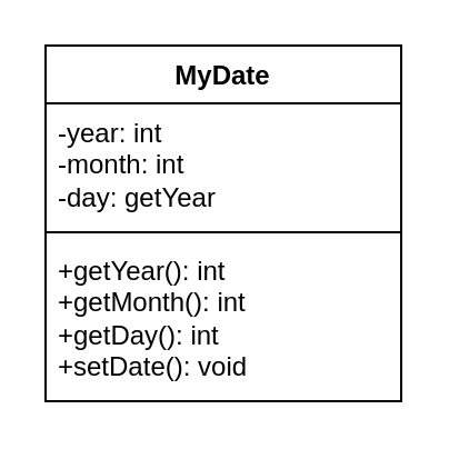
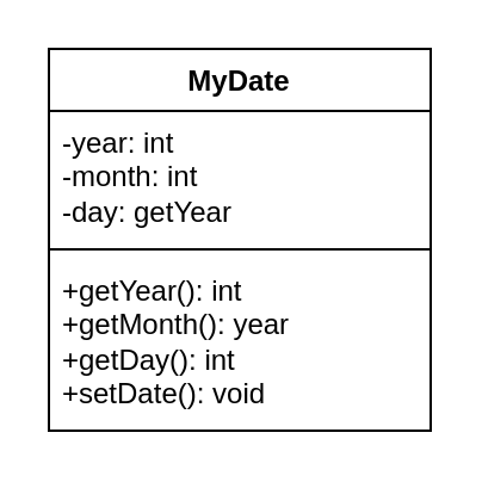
- <mxCell id="5" value="+getYear(): int&lt;div&gt;+getMonth(): int&lt;/div&gt;&lt;div&gt;+getDay(): int&lt;/div&gt;&lt;div&gt;+setDate(): void&lt;/div&gt;" style="text;strokeColor=none;fillColor=none;align=left;verticalAlign=top;spacingLeft=4;spacingRight=4;overflow=hidden;rotatable=0;points=[[0,0.5],[1,0.5]];portConstraint=eastwest;whiteSpace=wrap;html=1;" vertex="1" parent="2"><mxGeometry y="88" width="160" height="72" as="geometry" /></mxCell>
+ <mxCell id="5" value="+getYear(): int&lt;div&gt;+getMonth(): year&lt;/div&gt;&lt;div&gt;+getDay(): int&lt;/div&gt;&lt;div&gt;+setDate(): void&lt;/div&gt;" style="text;strokeColor=none;fillColor=none;align=left;verticalAlign=top;spacingLeft=4;spacingRight=4;overflow=hidden;rotatable=0;points=[[0,0.5],[1,0.5]];portConstraint=eastwest;whiteSpace=wrap;html=1;" vertex="1" parent="2"><mxGeometry y="88" width="160" height="72" as="geometry" /></mxCell>
